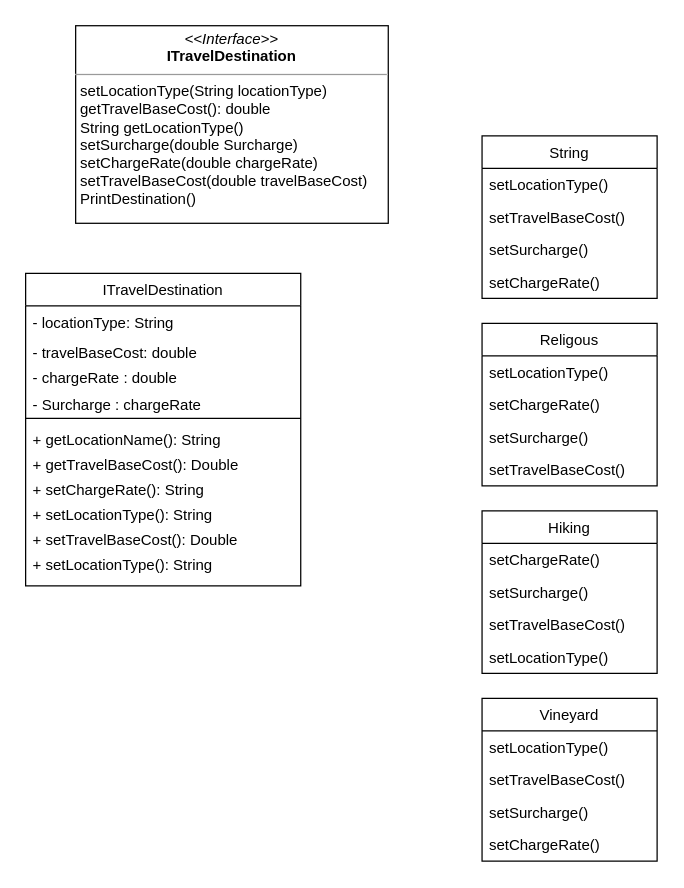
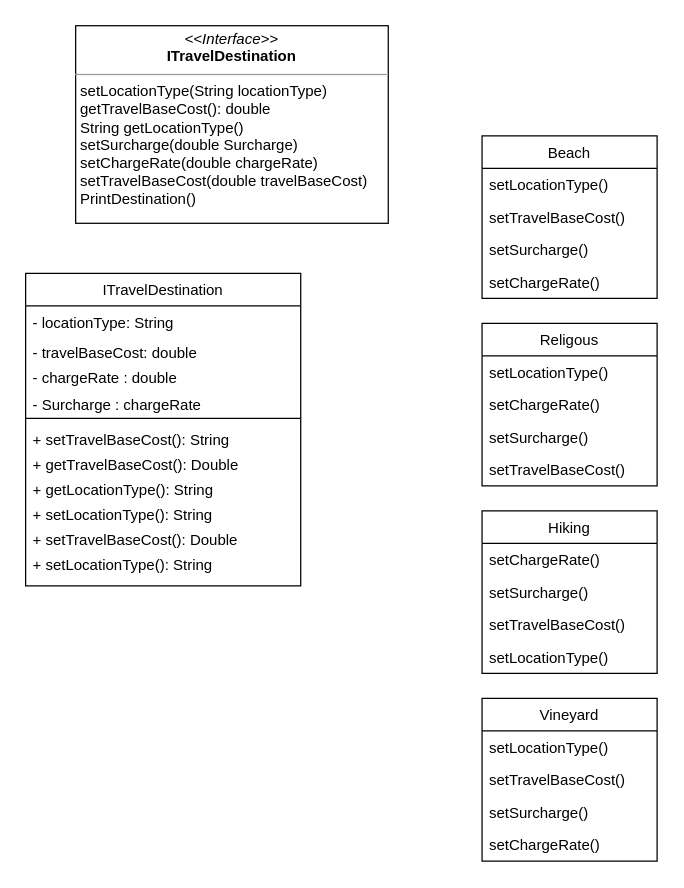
- <mxCell id="14" value="String" style="swimlane;fontStyle=0;childLayout=stackLayout;horizontal=1;startSize=26;fillColor=none;horizontalStack=0;resizeParent=1;resizeParentMax=0;resizeLast=0;collapsible=1;marginBottom=0;" vertex="1" parent="1"><mxGeometry x="385" y="108" width="140" height="130" as="geometry" /></mxCell>
+ <mxCell id="14" value="Beach" style="swimlane;fontStyle=0;childLayout=stackLayout;horizontal=1;startSize=26;fillColor=none;horizontalStack=0;resizeParent=1;resizeParentMax=0;resizeLast=0;collapsible=1;marginBottom=0;" vertex="1" parent="1"><mxGeometry x="385" y="108" width="140" height="130" as="geometry" /></mxCell>
- <mxCell id="8" value="+ getLocationName(): String" style="text;strokeColor=none;fillColor=none;align=left;verticalAlign=top;spacingLeft=4;spacingRight=4;overflow=hidden;rotatable=0;points=[[0,0.5],[1,0.5]];portConstraint=eastwest;" parent="2" vertex="1"><mxGeometry y="120" width="220" height="20" as="geometry" /></mxCell>
+ <mxCell id="8" value="+ setTravelBaseCost(): String" style="text;strokeColor=none;fillColor=none;align=left;verticalAlign=top;spacingLeft=4;spacingRight=4;overflow=hidden;rotatable=0;points=[[0,0.5],[1,0.5]];portConstraint=eastwest;" parent="2" vertex="1"><mxGeometry y="120" width="220" height="20" as="geometry" /></mxCell>
- <mxCell id="10" value="+ setChargeRate(): String" style="text;strokeColor=none;fillColor=none;align=left;verticalAlign=top;spacingLeft=4;spacingRight=4;overflow=hidden;rotatable=0;points=[[0,0.5],[1,0.5]];portConstraint=eastwest;" parent="2" vertex="1"><mxGeometry y="160" width="220" height="20" as="geometry" /></mxCell>
+ <mxCell id="10" value="+ getLocationType(): String" style="text;strokeColor=none;fillColor=none;align=left;verticalAlign=top;spacingLeft=4;spacingRight=4;overflow=hidden;rotatable=0;points=[[0,0.5],[1,0.5]];portConstraint=eastwest;" parent="2" vertex="1"><mxGeometry y="160" width="220" height="20" as="geometry" /></mxCell>
